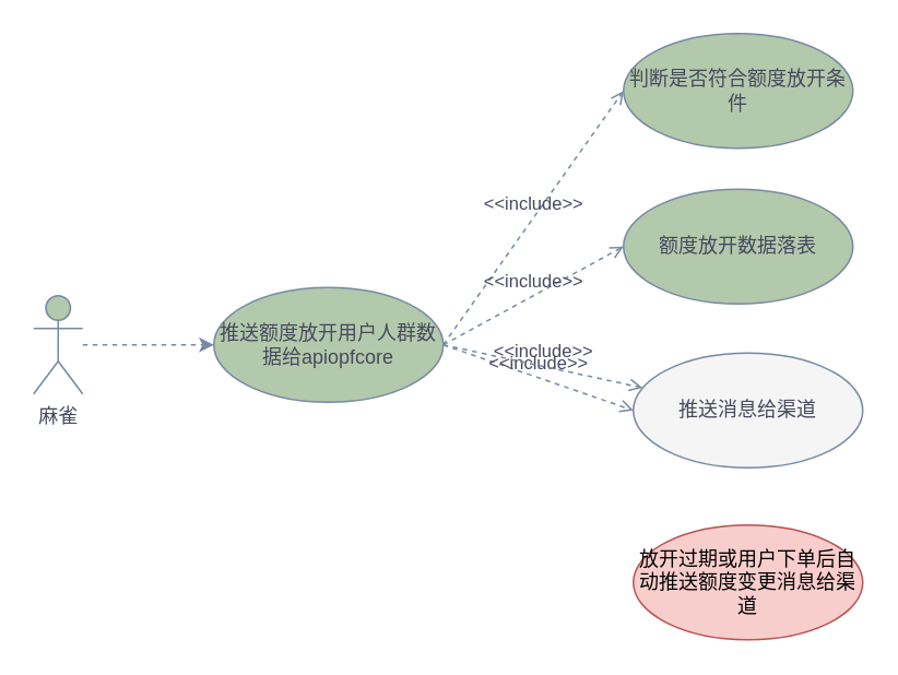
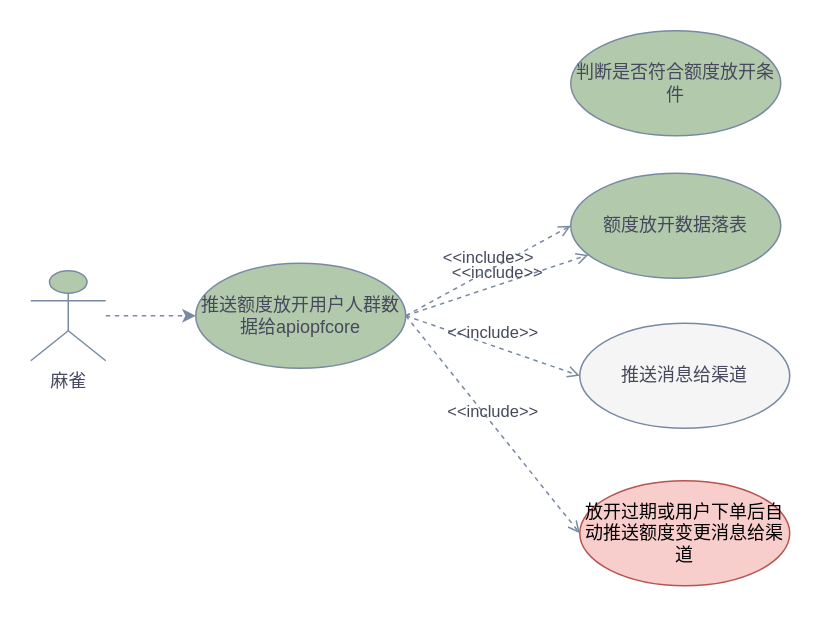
- <mxCell id="9" value="&amp;lt;&amp;lt;include&amp;gt;&amp;gt;" style="html=1;verticalAlign=bottom;labelBackgroundColor=none;endArrow=open;endFill=0;dashed=1;rounded=0;strokeColor=#788AA3;fontColor=#46495D;fillColor=#B2C9AB;exitX=1;exitY=0.5;exitDx=0;exitDy=0;entryX=0;entryY=0.5;entryDx=0;entryDy=0;" edge="1" parent="1" source="4" target="5"><mxGeometry width="160" relative="1" as="geometry"><mxPoint x="220" y="110" as="sourcePoint" /><mxPoint x="380" y="110" as="targetPoint" /></mxGeometry></mxCell>
+ <mxCell id="9" value="&amp;lt;&amp;lt;include&amp;gt;&amp;gt;" style="html=1;verticalAlign=bottom;labelBackgroundColor=none;endArrow=open;endFill=0;dashed=1;rounded=0;strokeColor=#788AA3;fontColor=#46495D;fillColor=#B2C9AB;exitX=1;exitY=0.5;exitDx=0;exitDy=0;" edge="1" parent="1" source="4" target="6"><mxGeometry width="160" relative="1" as="geometry"><mxPoint x="220" y="110" as="sourcePoint" /><mxPoint x="380" y="110" as="targetPoint" /></mxGeometry></mxCell>
- <mxCell id="3" value="麻雀" style="shape=umlActor;verticalLabelPosition=bottom;verticalAlign=top;html=1;strokeColor=#788AA3;fontColor=#46495D;fillColor=#B2C9AB;" vertex="1" parent="1"><mxGeometry x="20" y="180" width="30" height="60" as="geometry" /></mxCell>
+ <mxCell id="3" value="麻雀" style="shape=umlActor;verticalLabelPosition=bottom;verticalAlign=top;html=1;strokeColor=#788AA3;fontColor=#46495D;fillColor=#B2C9AB;" vertex="1" parent="1"><mxGeometry x="20" y="180" width="50" height="60" as="geometry" /></mxCell>
- <mxCell id="12" value="&amp;lt;&amp;lt;include&amp;gt;&amp;gt;" style="html=1;verticalAlign=bottom;labelBackgroundColor=none;endArrow=open;endFill=0;dashed=1;rounded=0;strokeColor=#788AA3;fontColor=#46495D;fillColor=#B2C9AB;exitX=1;exitY=0.5;exitDx=0;exitDy=0;" edge="1" parent="1" source="4" target="7"><mxGeometry width="160" relative="1" as="geometry"><mxPoint x="290" y="230" as="sourcePoint" /><mxPoint x="400" y="170" as="targetPoint" /></mxGeometry></mxCell>
+ <mxCell id="12" value="&amp;lt;&amp;lt;include&amp;gt;&amp;gt;" style="html=1;verticalAlign=bottom;labelBackgroundColor=none;endArrow=open;endFill=0;dashed=1;rounded=0;strokeColor=#788AA3;fontColor=#46495D;fillColor=#B2C9AB;entryX=0;entryY=0.5;entryDx=0;entryDy=0;exitX=1;exitY=0.5;exitDx=0;exitDy=0;" edge="1" parent="1" source="4" target="8"><mxGeometry width="160" relative="1" as="geometry"><mxPoint x="290" y="230" as="sourcePoint" /><mxPoint x="400" y="170" as="targetPoint" /></mxGeometry></mxCell>
